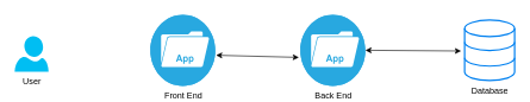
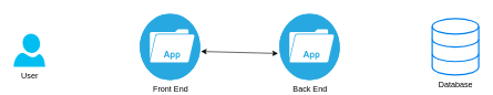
- <mxCell id="7" value="" style="endArrow=classic;startArrow=classic;html=1;entryX=-0.071;entryY=0.512;entryDx=0;entryDy=0;entryPerimeter=0;exitX=1;exitY=0.5;exitDx=0;exitDy=0;exitPerimeter=0;" parent="1" source="4" target="5" edge="1"><mxGeometry width="50" height="50" relative="1" as="geometry"><mxPoint x="320" y="70" as="sourcePoint" /><mxPoint x="640" y="70" as="targetPoint" /></mxGeometry></mxCell>
